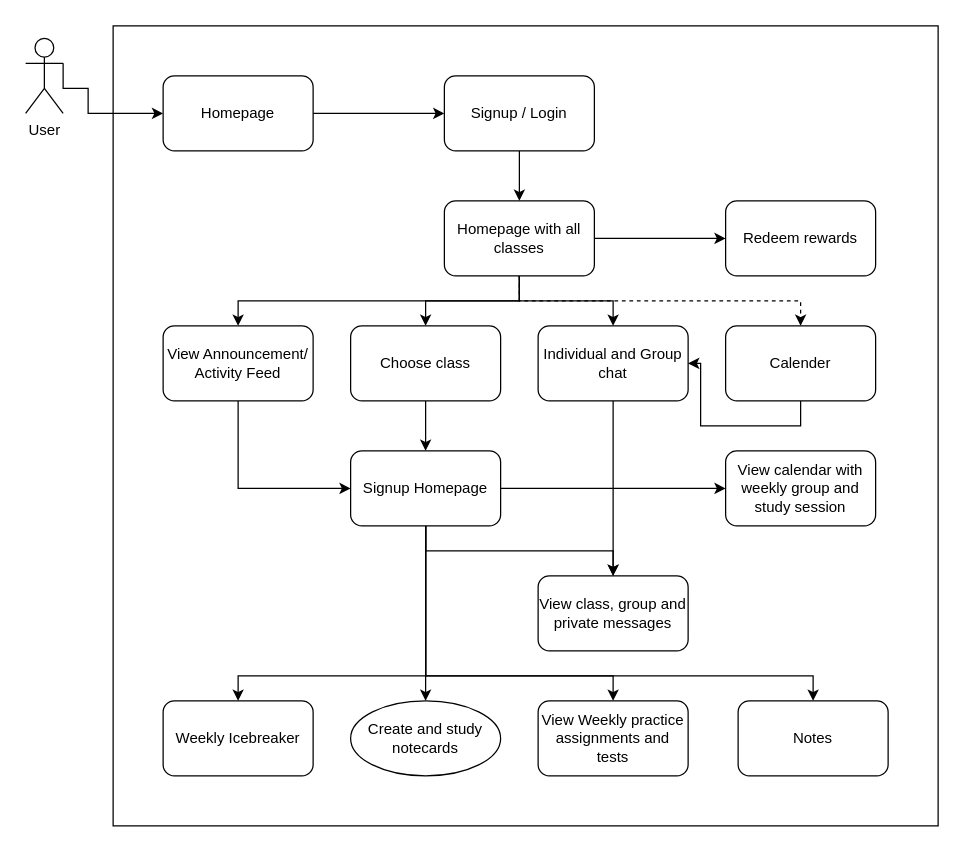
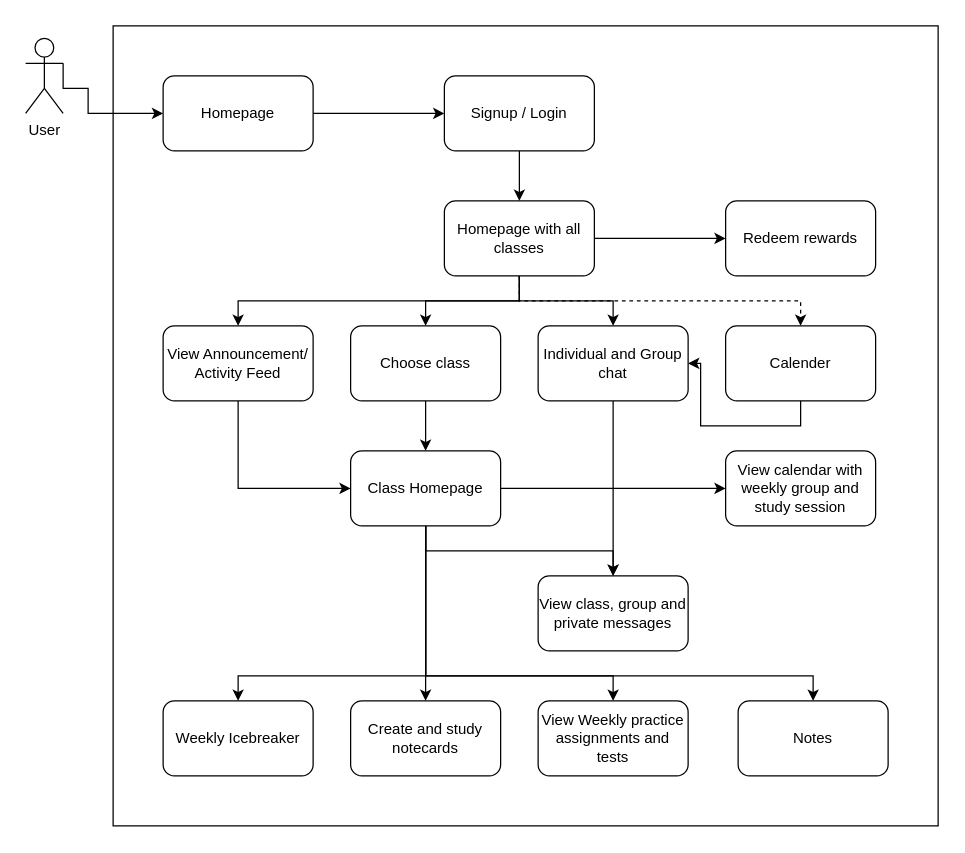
- <mxCell id="32" value="Signup Homepage" style="rounded=1;whiteSpace=wrap;html=1;" vertex="1" parent="1"><mxGeometry x="280" y="360" width="120" height="60" as="geometry" /></mxCell>
+ <mxCell id="32" value="Class Homepage" style="rounded=1;whiteSpace=wrap;html=1;" vertex="1" parent="1"><mxGeometry x="280" y="360" width="120" height="60" as="geometry" /></mxCell>
- <mxCell id="19" value="Create and study notecards" style="ellipse;whiteSpace=wrap;html=1;" parent="1" vertex="1"><mxGeometry x="280" y="560" width="120" height="60" as="geometry" /></mxCell>
+ <mxCell id="19" value="Create and study notecards" style="rounded=1;whiteSpace=wrap;html=1;" parent="1" vertex="1"><mxGeometry x="280" y="560" width="120" height="60" as="geometry" /></mxCell>
